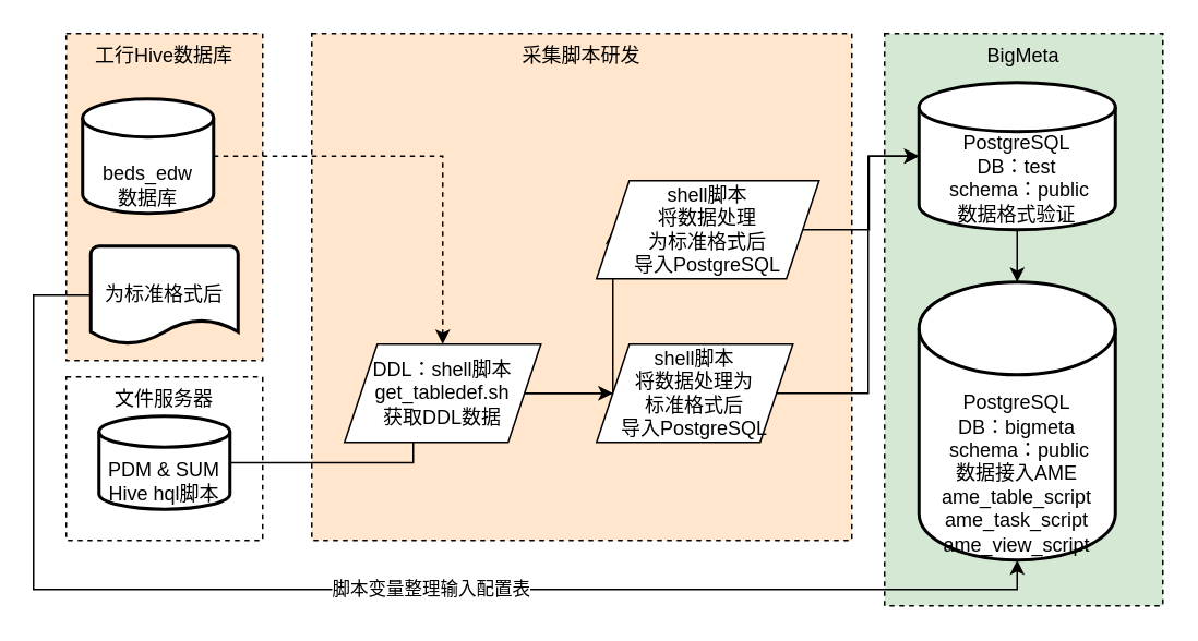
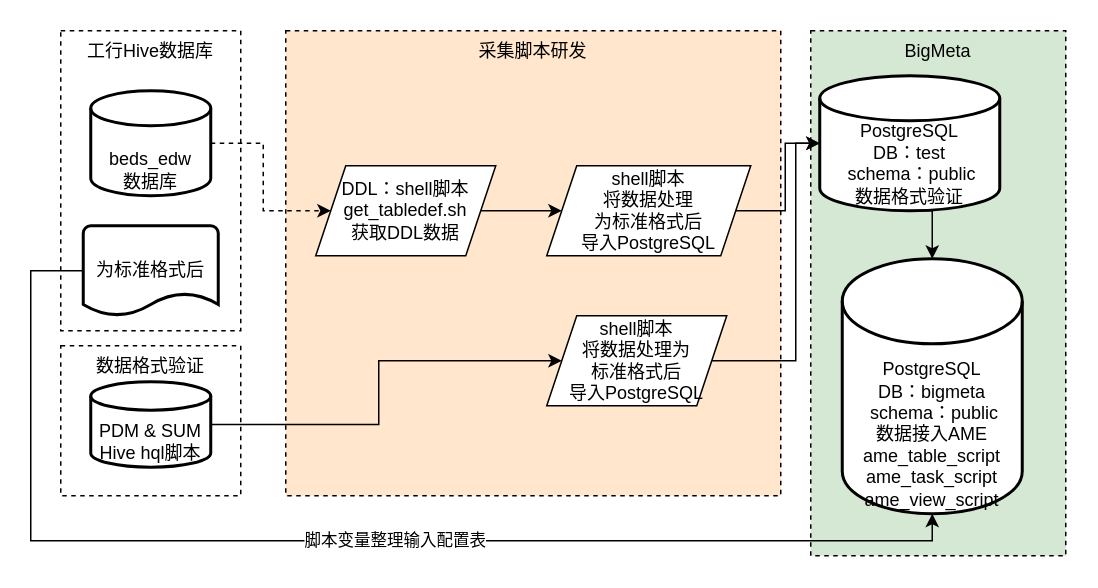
- <mxCell id="5" value="工行Hive数据库" style="rounded=0;whiteSpace=wrap;html=1;dashed=1;verticalAlign=top;horizontal=1;fillColor=#ffe6cc;" vertex="1" parent="1"><mxGeometry x="40" y="20" width="120" height="200" as="geometry" /></mxCell>
+ <mxCell id="5" value="工行Hive数据库" style="rounded=0;whiteSpace=wrap;html=1;dashed=1;verticalAlign=top;horizontal=1;" vertex="1" parent="1"><mxGeometry x="40" y="20" width="120" height="200" as="geometry" /></mxCell>
- <mxCell id="7" value="beds_edw&lt;br&gt;数据库" style="strokeWidth=2;html=1;shape=mxgraph.flowchart.database;whiteSpace=wrap;verticalAlign=bottom;" vertex="1" parent="1"><mxGeometry x="50" y="60" width="80" height="70" as="geometry" /></mxCell>
+ <mxCell id="7" value="beds_edw&lt;br&gt;数据库" style="strokeWidth=2;html=1;shape=mxgraph.flowchart.database;whiteSpace=wrap;verticalAlign=bottom;" vertex="1" parent="1"><mxGeometry x="60" y="60" width="80" height="70" as="geometry" /></mxCell>
- <mxCell id="20" value="PostgreSQL&lt;br&gt;DB：test&lt;br&gt;&amp;nbsp;schema：public&lt;br&gt;数据格式验证" style="strokeWidth=2;html=1;shape=mxgraph.flowchart.database;whiteSpace=wrap;verticalAlign=bottom;" vertex="1" parent="1"><mxGeometry x="561" y="50" width="120" height="90" as="geometry" /></mxCell>
+ <mxCell id="20" value="PostgreSQL&lt;br&gt;DB：test&lt;br&gt;&amp;nbsp;schema：public&lt;br&gt;数据格式验证" style="strokeWidth=2;html=1;shape=mxgraph.flowchart.database;whiteSpace=wrap;verticalAlign=bottom;" vertex="1" parent="1"><mxGeometry x="546" y="50" width="120" height="90" as="geometry" /></mxCell>
- <mxCell id="14" value="DDL：shell脚本 get_tabledef.sh &lt;br&gt;获取DDL数据" style="shape=parallelogram;perimeter=parallelogramPerimeter;whiteSpace=wrap;html=1;fixedSize=1;" vertex="1" parent="1"><mxGeometry x="210" y="210" width="120" height="60" as="geometry" /></mxCell>
+ <mxCell id="14" value="DDL：shell脚本 get_tabledef.sh &lt;br&gt;获取DDL数据" style="shape=parallelogram;perimeter=parallelogramPerimeter;whiteSpace=wrap;html=1;fixedSize=1;" vertex="1" parent="1"><mxGeometry x="210" y="110" width="120" height="60" as="geometry" /></mxCell>
- <mxCell id="2" value="文件服务器" style="rounded=0;whiteSpace=wrap;html=1;dashed=1;verticalAlign=top;horizontal=1;" vertex="1" parent="1"><mxGeometry x="40" y="230" width="120" height="100" as="geometry" /></mxCell>
+ <mxCell id="2" value="数据格式验证" style="rounded=0;whiteSpace=wrap;html=1;dashed=1;verticalAlign=top;horizontal=1;" vertex="1" parent="1"><mxGeometry x="40" y="230" width="120" height="100" as="geometry" /></mxCell>
